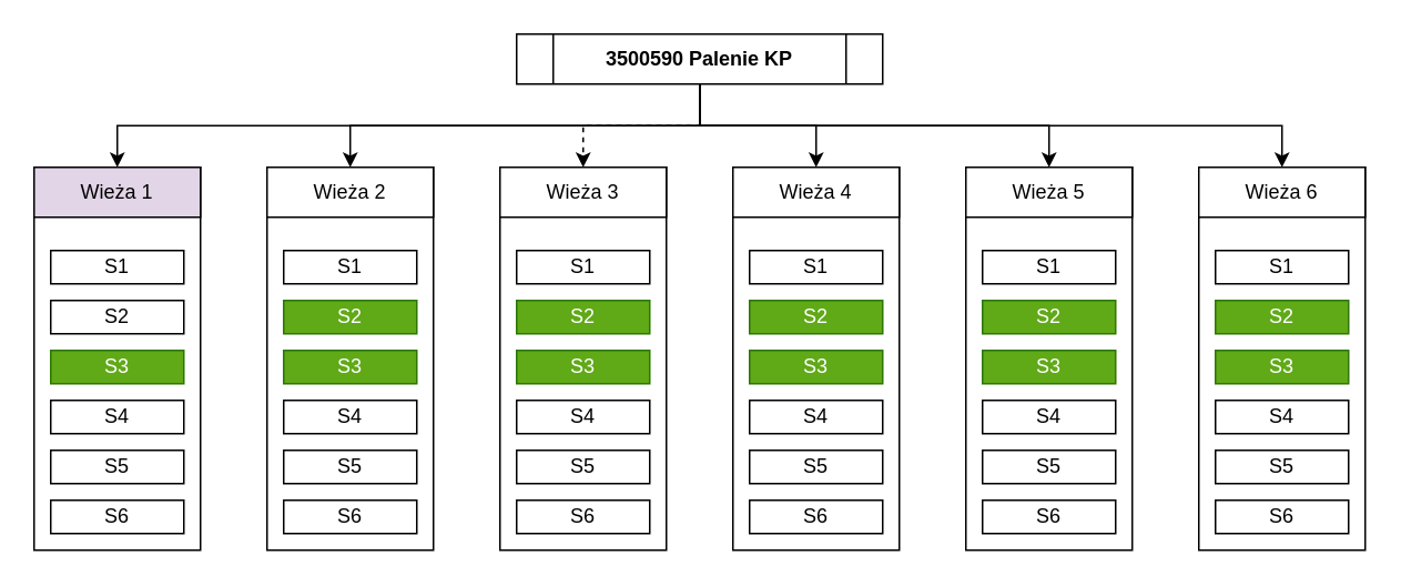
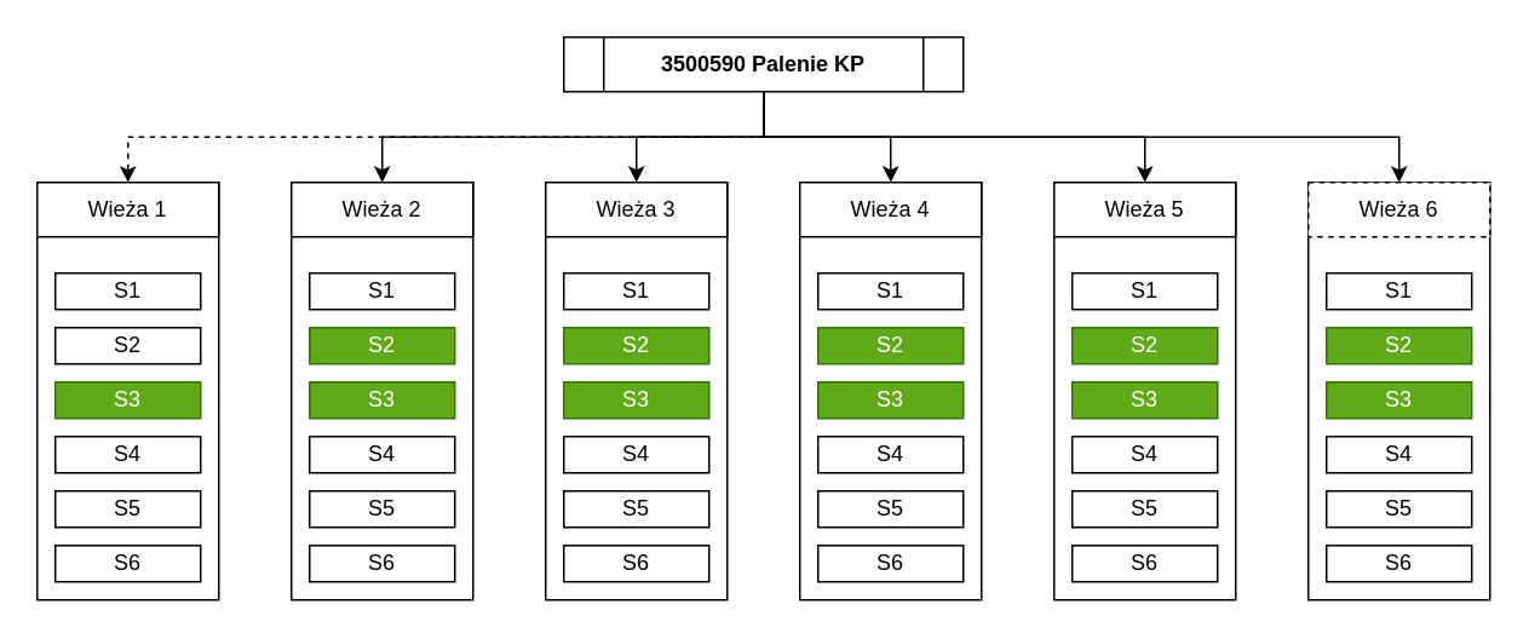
- <mxCell id="8" style="edgeStyle=orthogonalEdgeStyle;rounded=0;orthogonalLoop=1;jettySize=auto;html=1;exitX=0.5;exitY=1;exitDx=0;exitDy=0;entryX=0.5;entryY=0;entryDx=0;entryDy=0;" edge="1" parent="1" source="14" target="15"><mxGeometry relative="1" as="geometry" /></mxCell>
+ <mxCell id="8" style="edgeStyle=orthogonalEdgeStyle;rounded=0;orthogonalLoop=1;jettySize=auto;html=1;exitX=0.5;exitY=1;exitDx=0;exitDy=0;entryX=0.5;entryY=0;entryDx=0;entryDy=0;dashed=1;" edge="1" parent="1" source="14" target="15"><mxGeometry relative="1" as="geometry" /></mxCell>
- <mxCell id="10" style="edgeStyle=orthogonalEdgeStyle;rounded=0;orthogonalLoop=1;jettySize=auto;html=1;exitX=0.5;exitY=1;exitDx=0;exitDy=0;entryX=0.5;entryY=0;entryDx=0;entryDy=0;dashed=1;" edge="1" parent="1" source="14" target="29"><mxGeometry relative="1" as="geometry" /></mxCell>
+ <mxCell id="10" style="edgeStyle=orthogonalEdgeStyle;rounded=0;orthogonalLoop=1;jettySize=auto;html=1;exitX=0.5;exitY=1;exitDx=0;exitDy=0;entryX=0.5;entryY=0;entryDx=0;entryDy=0;" edge="1" parent="1" source="14" target="29"><mxGeometry relative="1" as="geometry" /></mxCell>
- <mxCell id="15" value="Wieża 1" style="rounded=0;whiteSpace=wrap;html=1;fillColor=#e1d5e7;" vertex="1" parent="1"><mxGeometry y="100" width="100" height="30" as="geometry" x="20" /></mxCell>
+ <mxCell id="15" value="Wieża 1" style="rounded=0;whiteSpace=wrap;html=1;" vertex="1" parent="1"><mxGeometry y="100" width="100" height="30" as="geometry" x="20" /></mxCell>
- <mxCell id="50" value="Wieża 6" style="rounded=0;whiteSpace=wrap;html=1;" vertex="1" parent="1"><mxGeometry x="720" y="100" width="100" height="30" as="geometry" /></mxCell>
+ <mxCell id="50" value="Wieża 6" style="rounded=0;whiteSpace=wrap;html=1;dashed=1;" vertex="1" parent="1"><mxGeometry x="720" y="100" width="100" height="30" as="geometry" /></mxCell>
